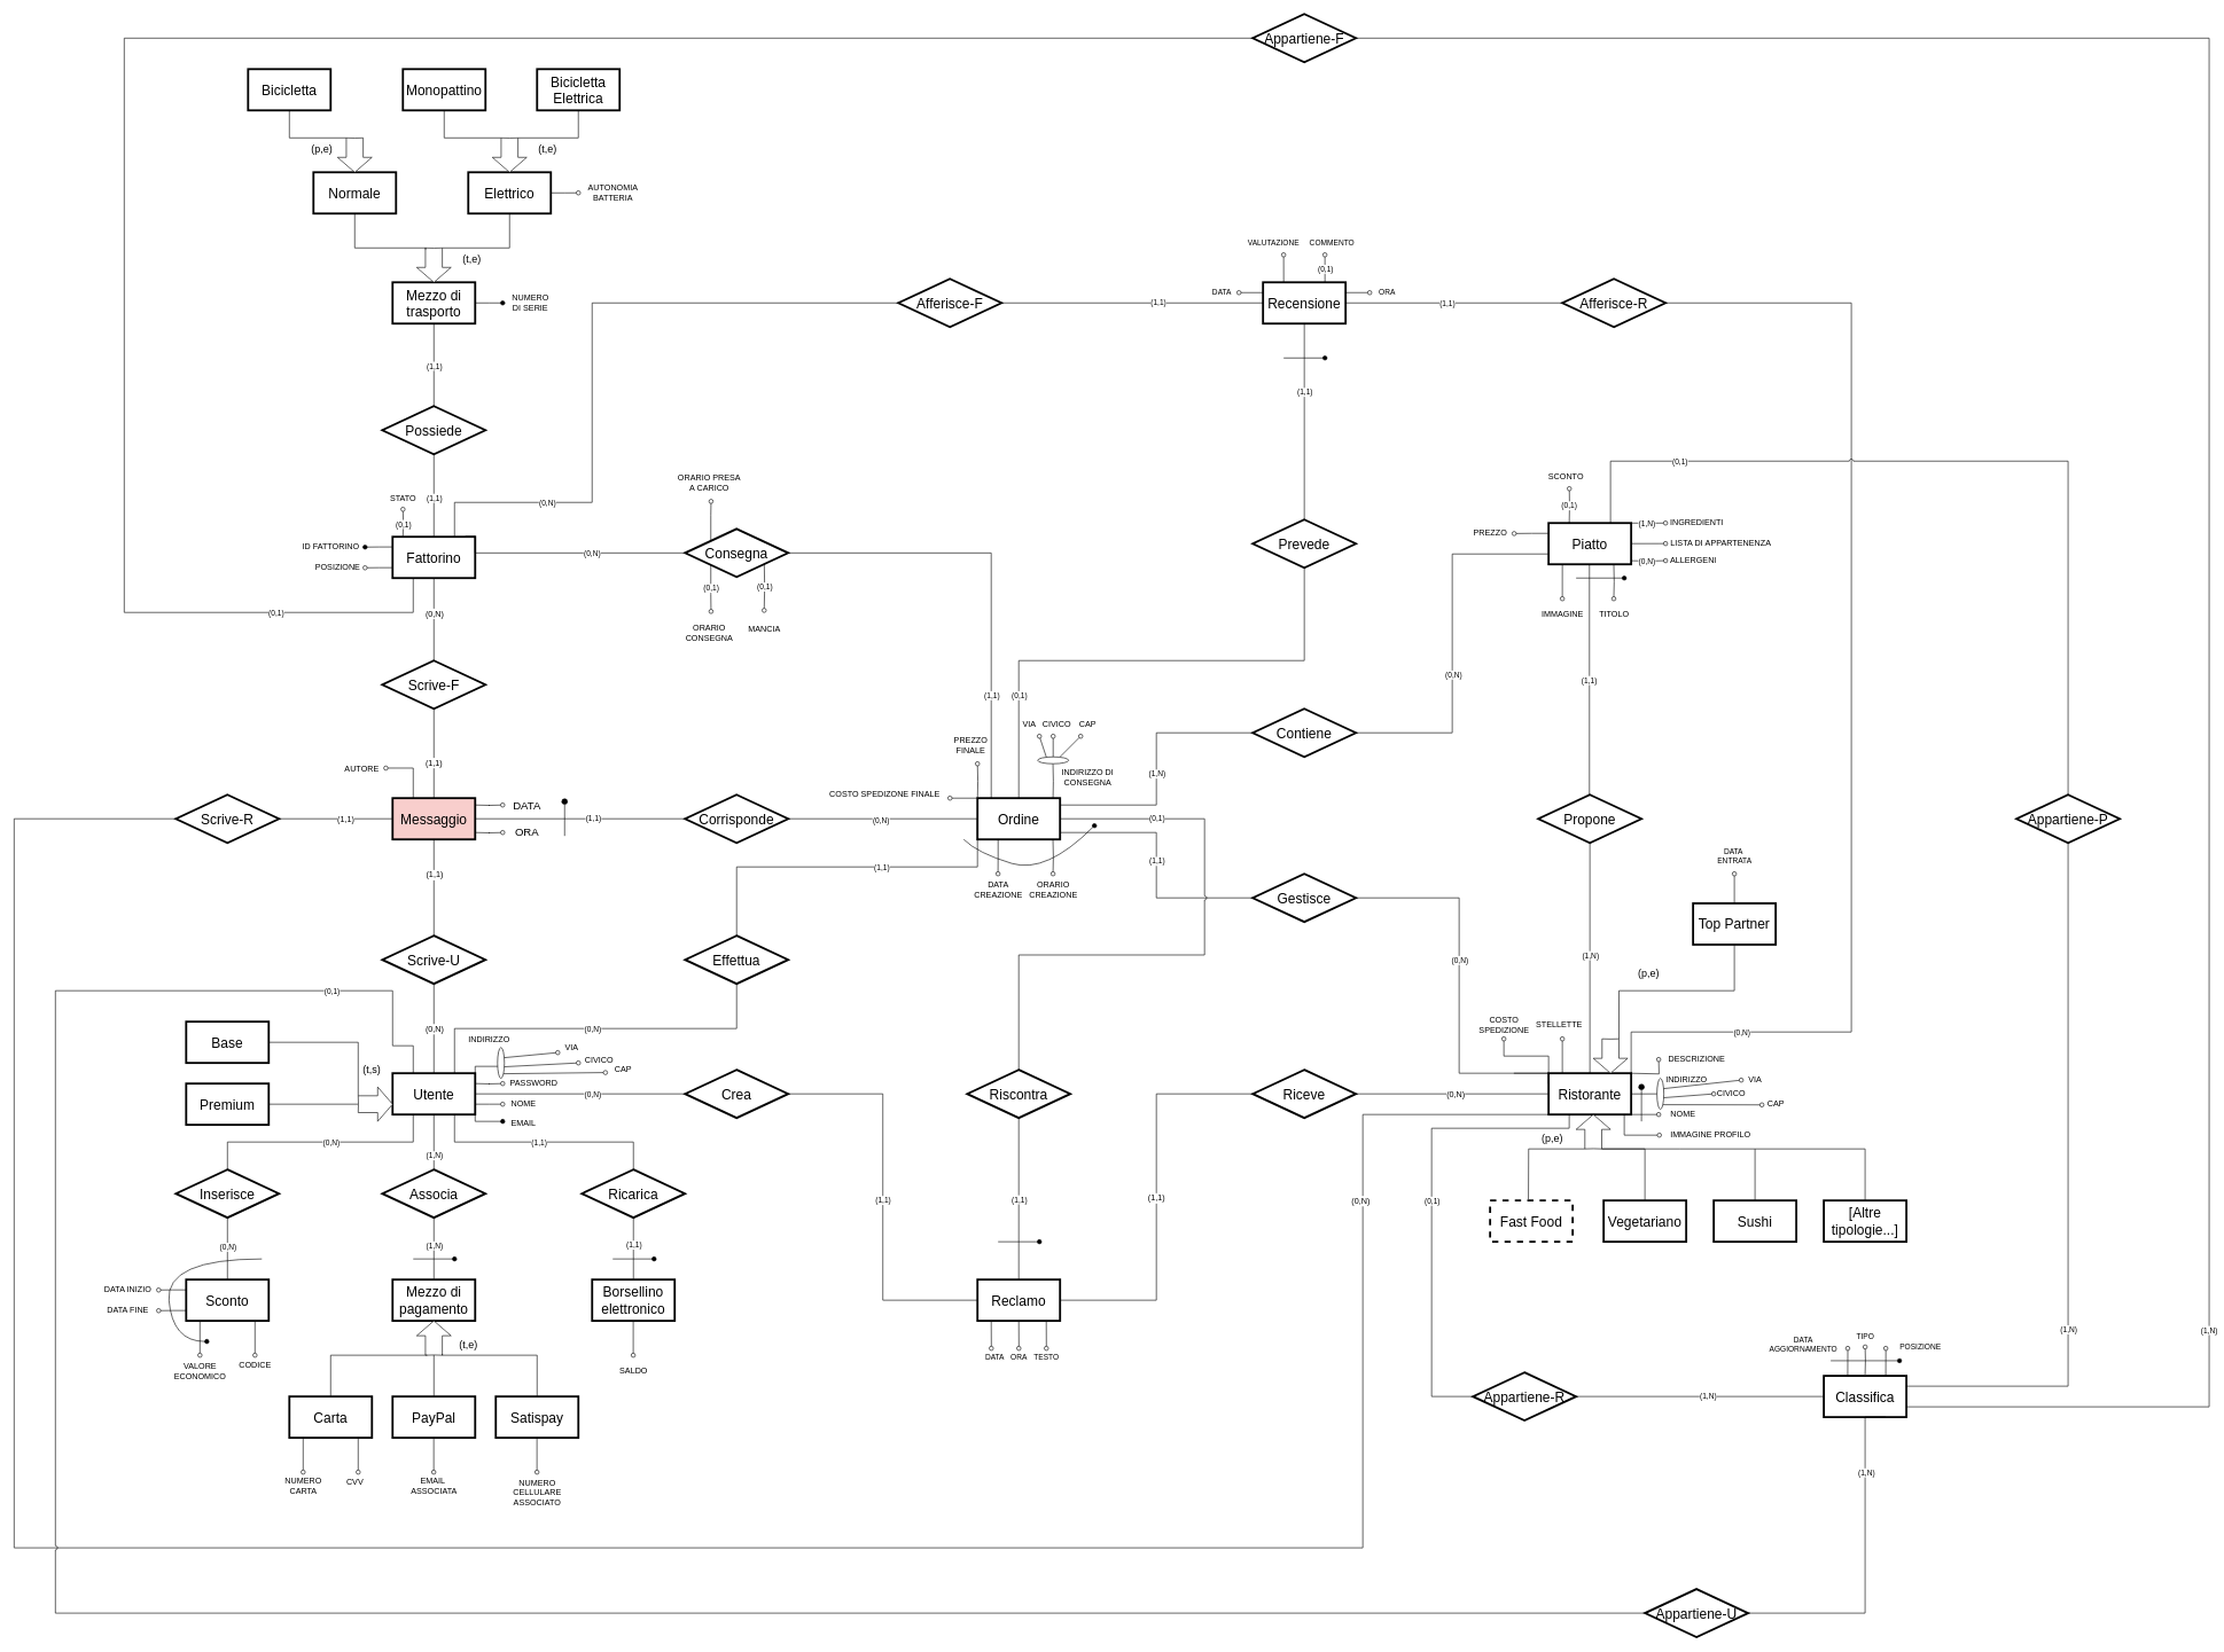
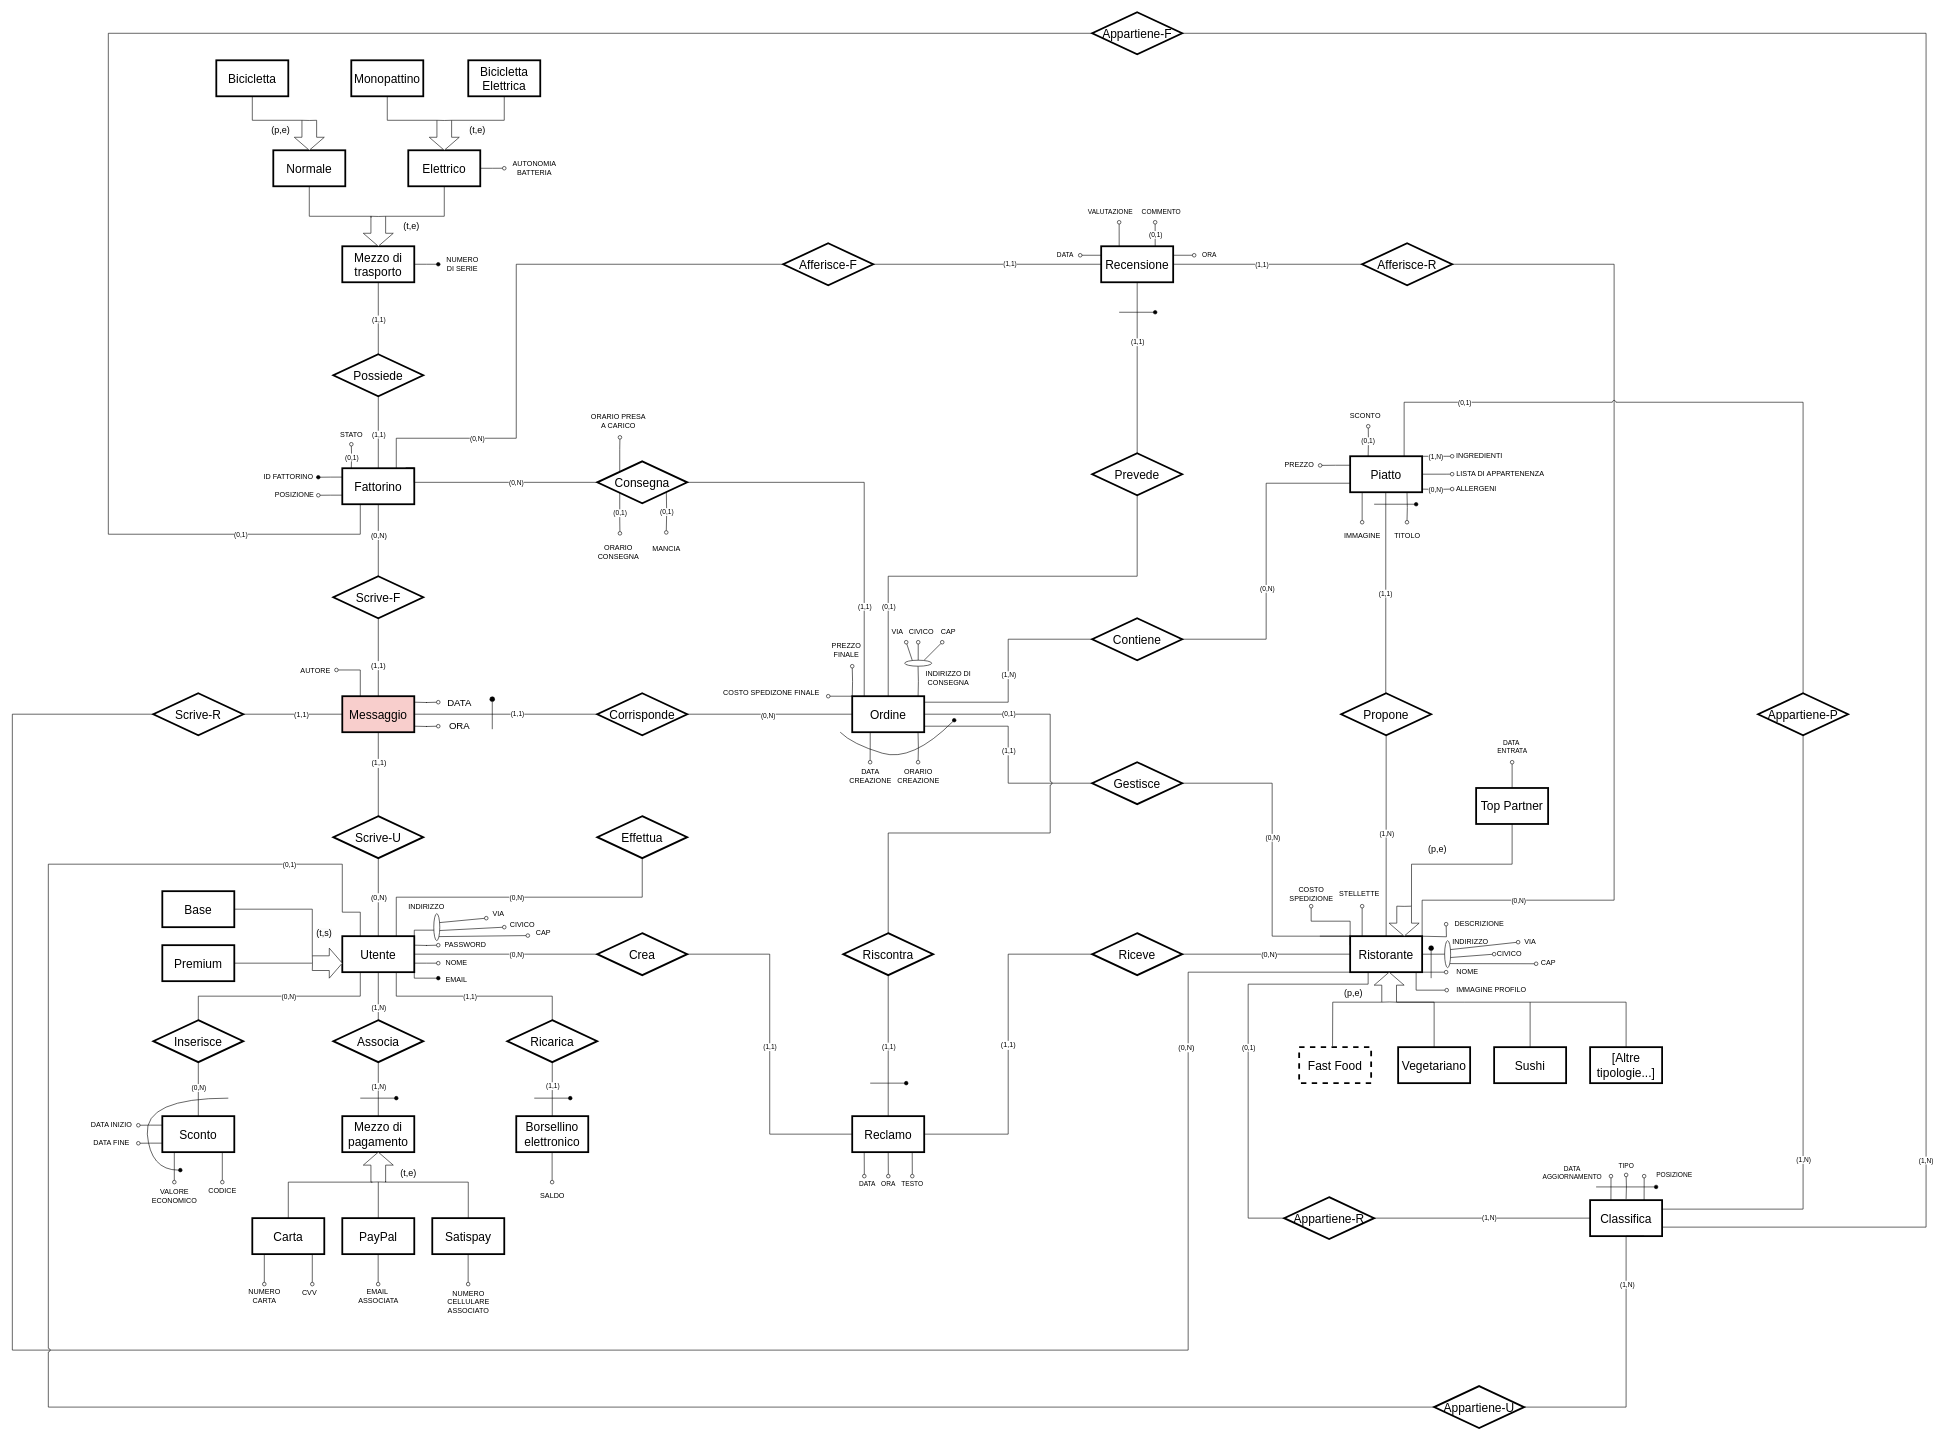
- <mxCell id="43" style="edgeStyle=orthogonalEdgeStyle;rounded=0;orthogonalLoop=1;jettySize=auto;html=1;exitX=0.5;exitY=0;exitDx=0;exitDy=0;entryX=0;entryY=0.5;entryDx=0;entryDy=0;endArrow=none;endFill=0;" edge="1" parent="1" source="45" target="10"><mxGeometry relative="1" as="geometry"><Array as="points"><mxPoint x="1070" y="1260" /><mxPoint x="1420" y="1260" /></Array></mxGeometry></mxCell>
- <mxCell id="44" value="(1,1)" style="edgeLabel;html=1;align=center;verticalAlign=middle;resizable=0;points=[];rounded=0;" connectable="0" vertex="1" parent="43"><mxGeometry x="0.381" y="-1" relative="1" as="geometry"><mxPoint x="-49" y="-1" as="offset" /></mxGeometry></mxCell>
